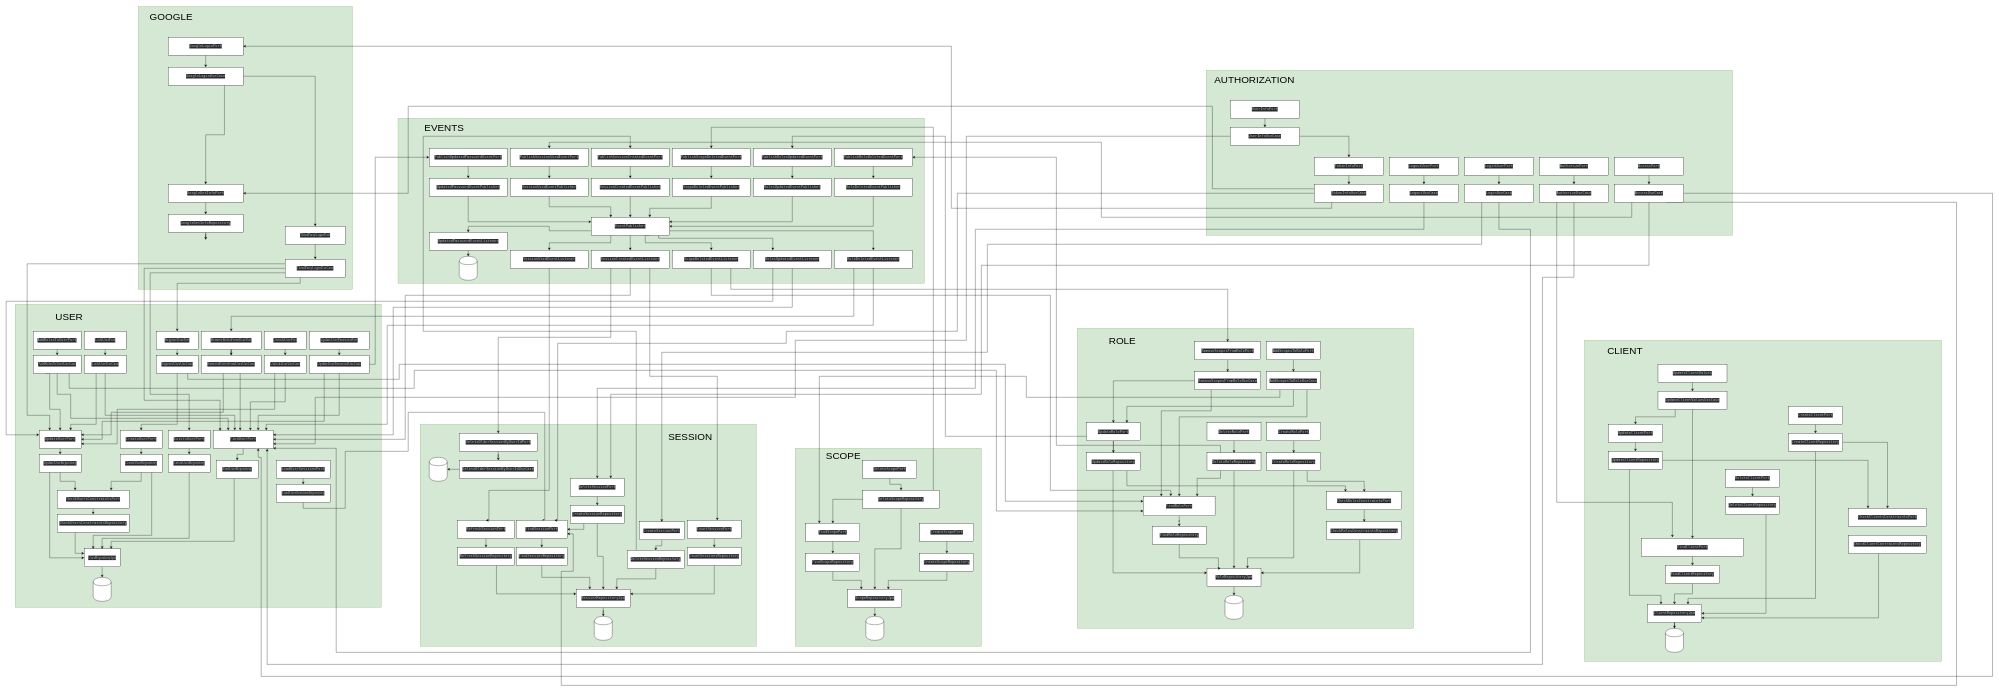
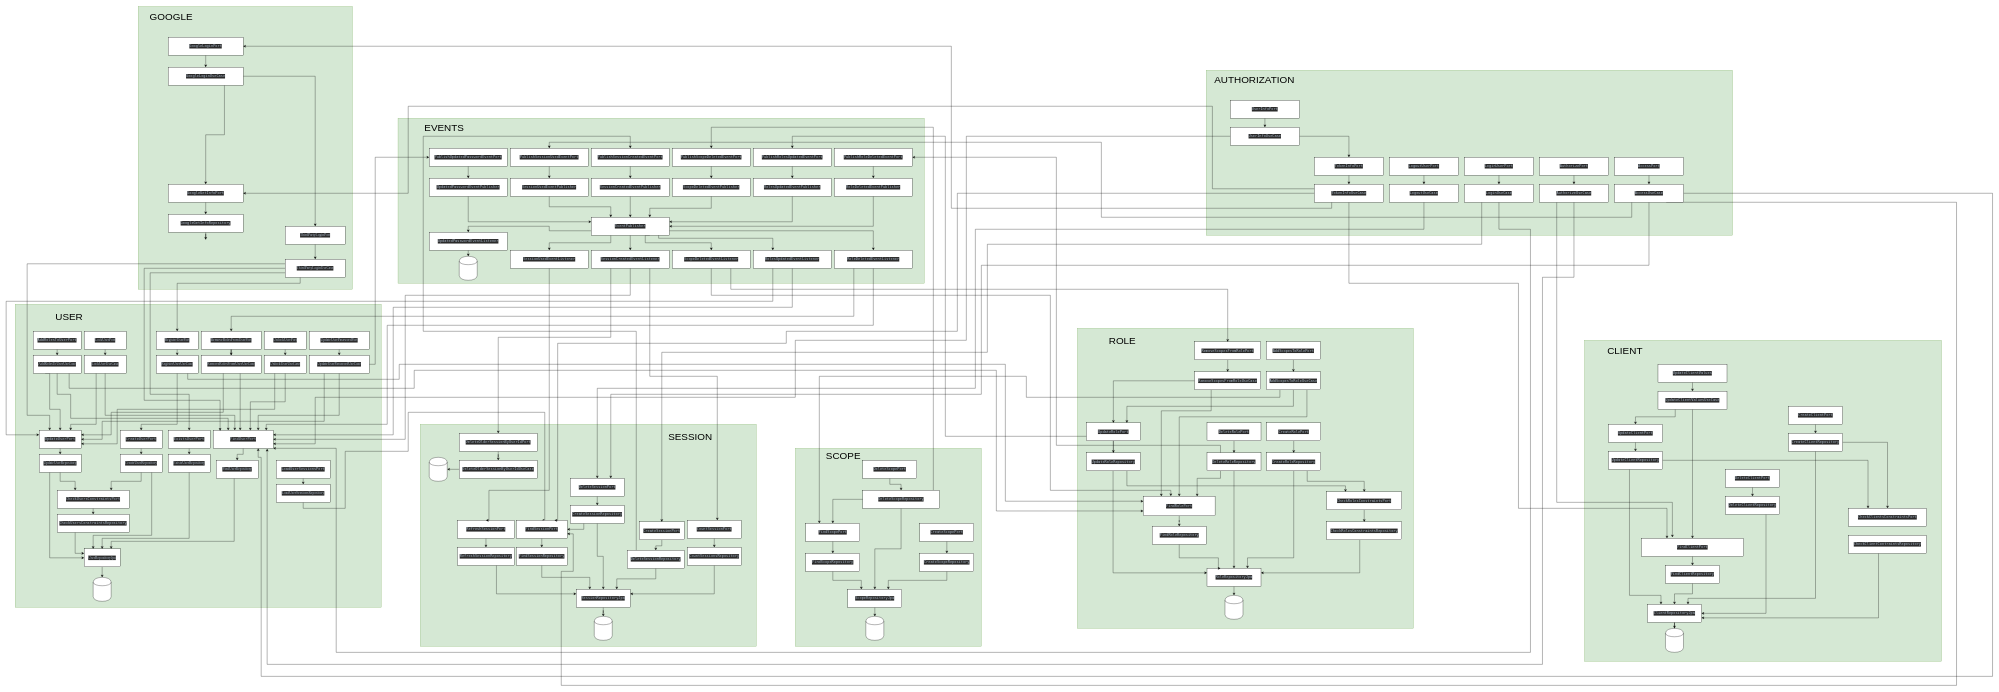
+ <mxCell id="258" style="edgeStyle=orthogonalEdgeStyle;rounded=0;orthogonalLoop=1;jettySize=auto;html=1;entryX=0.25;entryY=0;entryDx=0;entryDy=0;" edge="1" parent="1" source="260" target="233"><mxGeometry relative="1" as="geometry"><Array as="points"><mxPoint x="4495" y="943" /><mxPoint x="5060" y="943" /><mxPoint x="5060" y="1693" /><mxPoint x="5555" y="1693" /></Array></mxGeometry></mxCell>
